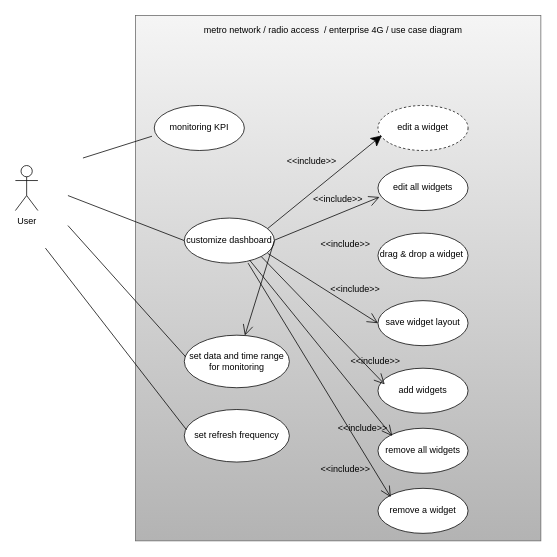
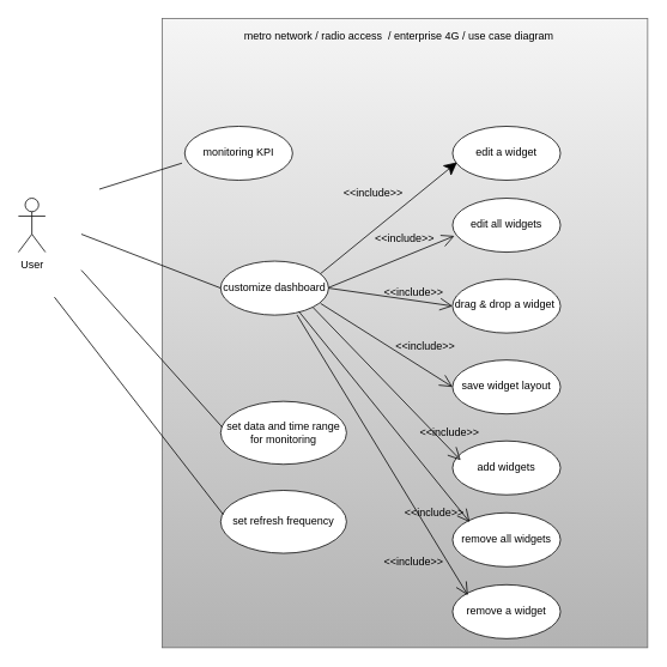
- <mxCell id="6" value="&lt;div&gt;&lt;span style=&quot;line-height: 3.8&quot;&gt;edit a widget&lt;/span&gt;&lt;/div&gt;" style="ellipse;whiteSpace=wrap;html=1;verticalAlign=top;align=center;dashed=1;" parent="1" vertex="1"><mxGeometry x="503" y="140" width="120" height="60" as="geometry" /></mxCell>
+ <mxCell id="6" value="&lt;div&gt;&lt;span style=&quot;line-height: 3.8&quot;&gt;edit a widget&lt;/span&gt;&lt;/div&gt;" style="ellipse;whiteSpace=wrap;html=1;verticalAlign=top;align=center;" parent="1" vertex="1"><mxGeometry x="503" y="140" width="120" height="60" as="geometry" /></mxCell>
- <mxCell id="21" value="" style="endArrow=open;endFill=1;endSize=12;html=1;rounded=0;exitX=1;exitY=0.5;exitDx=0;exitDy=0;" parent="1" source="15" target="13" edge="1"><mxGeometry width="160" relative="1" as="geometry"><mxPoint x="375" y="329.5" as="sourcePoint" /><mxPoint x="515.04" y="272" as="targetPoint" /></mxGeometry></mxCell>
+ <mxCell id="21" value="" style="endArrow=open;endFill=1;endSize=12;html=1;rounded=0;entryX=0;entryY=0.5;entryDx=0;entryDy=0;exitX=1;exitY=0.5;exitDx=0;exitDy=0;" parent="1" source="15" target="7" edge="1"><mxGeometry width="160" relative="1" as="geometry"><mxPoint x="375" y="329.5" as="sourcePoint" /><mxPoint x="515.04" y="272" as="targetPoint" /></mxGeometry></mxCell>
